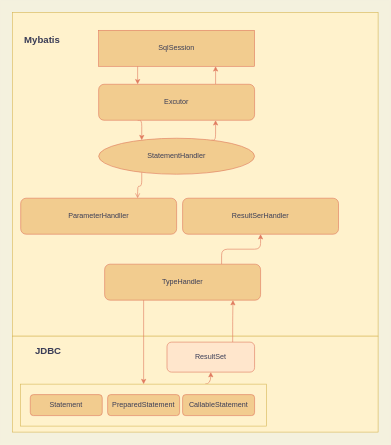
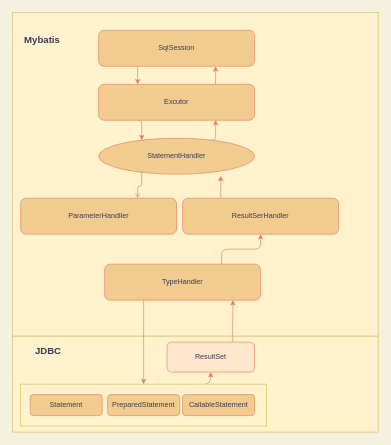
- <mxCell id="4" value="SqlSession" style="whiteSpace=wrap;html=1;sketch=0;fontColor=#393C56;strokeColor=#E07A5F;fillColor=#F2CC8F;rounded=0;" vertex="1" parent="1"><mxGeometry x="164" y="50" width="260" height="60" as="geometry" /></mxCell>
+ <mxCell id="4" value="SqlSession" style="rounded=1;whiteSpace=wrap;html=1;sketch=0;fontColor=#393C56;strokeColor=#E07A5F;fillColor=#F2CC8F;" vertex="1" parent="1"><mxGeometry x="164" y="50" width="260" height="60" as="geometry" /></mxCell>
+ <mxCell id="12" style="edgeStyle=orthogonalEdgeStyle;rounded=1;sketch=0;orthogonalLoop=1;jettySize=auto;html=1;exitX=0.25;exitY=0;exitDx=0;exitDy=0;entryX=0.783;entryY=1.047;entryDx=0;entryDy=0;fontSize=16;fontColor=#393C56;strokeColor=#E07A5F;fillColor=#F2CC8F;entryPerimeter=0;" edge="1" parent="1" source="13" target="10"><mxGeometry relative="1" as="geometry" /></mxCell>
